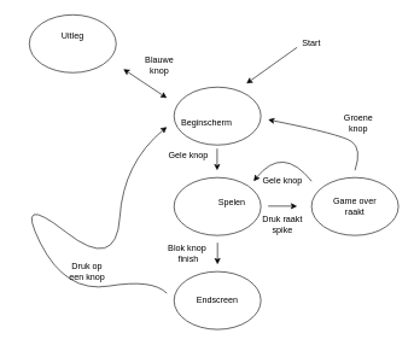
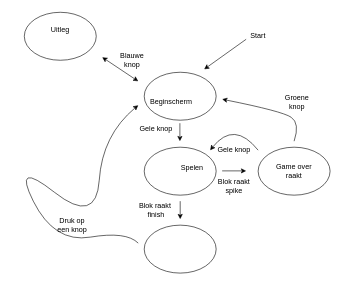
- <mxCell id="27" value="Blauwe knop" style="text;html=1;strokeColor=none;fillColor=none;align=center;verticalAlign=middle;whiteSpace=wrap;rounded=0;" vertex="1" parent="1"><mxGeometry x="190" y="75" width="60" height="30" as="geometry" /></mxCell>
+ <mxCell id="27" value="Blauwe knop" style="text;html=1;strokeColor=none;fillColor=none;align=center;verticalAlign=middle;whiteSpace=wrap;rounded=0;" vertex="1" parent="1"><mxGeometry x="190" y="85" width="60" height="30" as="geometry" /></mxCell>
- <mxCell id="18" value="&lt;div&gt;Druk raakt&lt;/div&gt;&lt;div&gt;spike&lt;br&gt;&lt;/div&gt;" style="text;html=1;strokeColor=none;fillColor=none;align=center;verticalAlign=middle;whiteSpace=wrap;rounded=0;" vertex="1" parent="1"><mxGeometry x="360" y="295" width="60" height="30" as="geometry" /></mxCell>
+ <mxCell id="18" value="&lt;div&gt;Blok raakt&lt;/div&gt;&lt;div&gt;spike&lt;br&gt;&lt;/div&gt;" style="text;html=1;strokeColor=none;fillColor=none;align=center;verticalAlign=middle;whiteSpace=wrap;rounded=0;" vertex="1" parent="1"><mxGeometry x="360" y="295" width="60" height="30" as="geometry" /></mxCell>
- <mxCell id="13" value="Blok knop&amp;nbsp; finish" style="text;html=1;strokeColor=none;fillColor=none;align=center;verticalAlign=middle;whiteSpace=wrap;rounded=0;" vertex="1" parent="1"><mxGeometry x="230" y="335" width="60" height="30" as="geometry" /></mxCell>
+ <mxCell id="13" value="Blok raakt&amp;nbsp; finish" style="text;html=1;strokeColor=none;fillColor=none;align=center;verticalAlign=middle;whiteSpace=wrap;rounded=0;" vertex="1" parent="1"><mxGeometry x="230" y="335" width="60" height="30" as="geometry" /></mxCell>
- <mxCell id="14" value="Endscreen" style="text;html=1;strokeColor=none;fillColor=none;align=center;verticalAlign=middle;whiteSpace=wrap;rounded=0;" vertex="1" parent="1"><mxGeometry x="270" y="400" width="60" height="30" as="geometry" /></mxCell>
